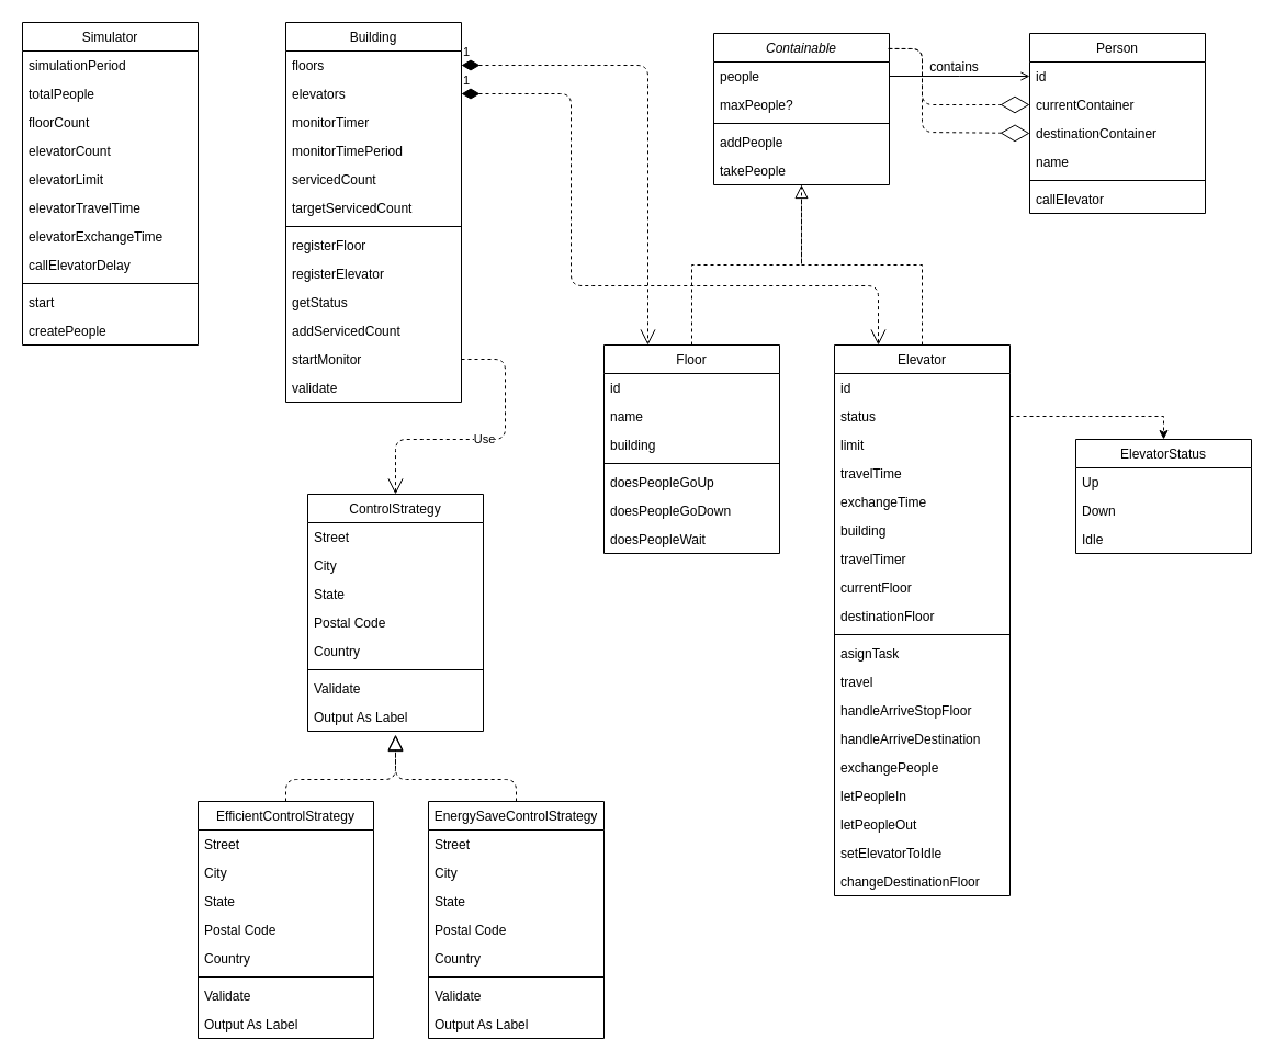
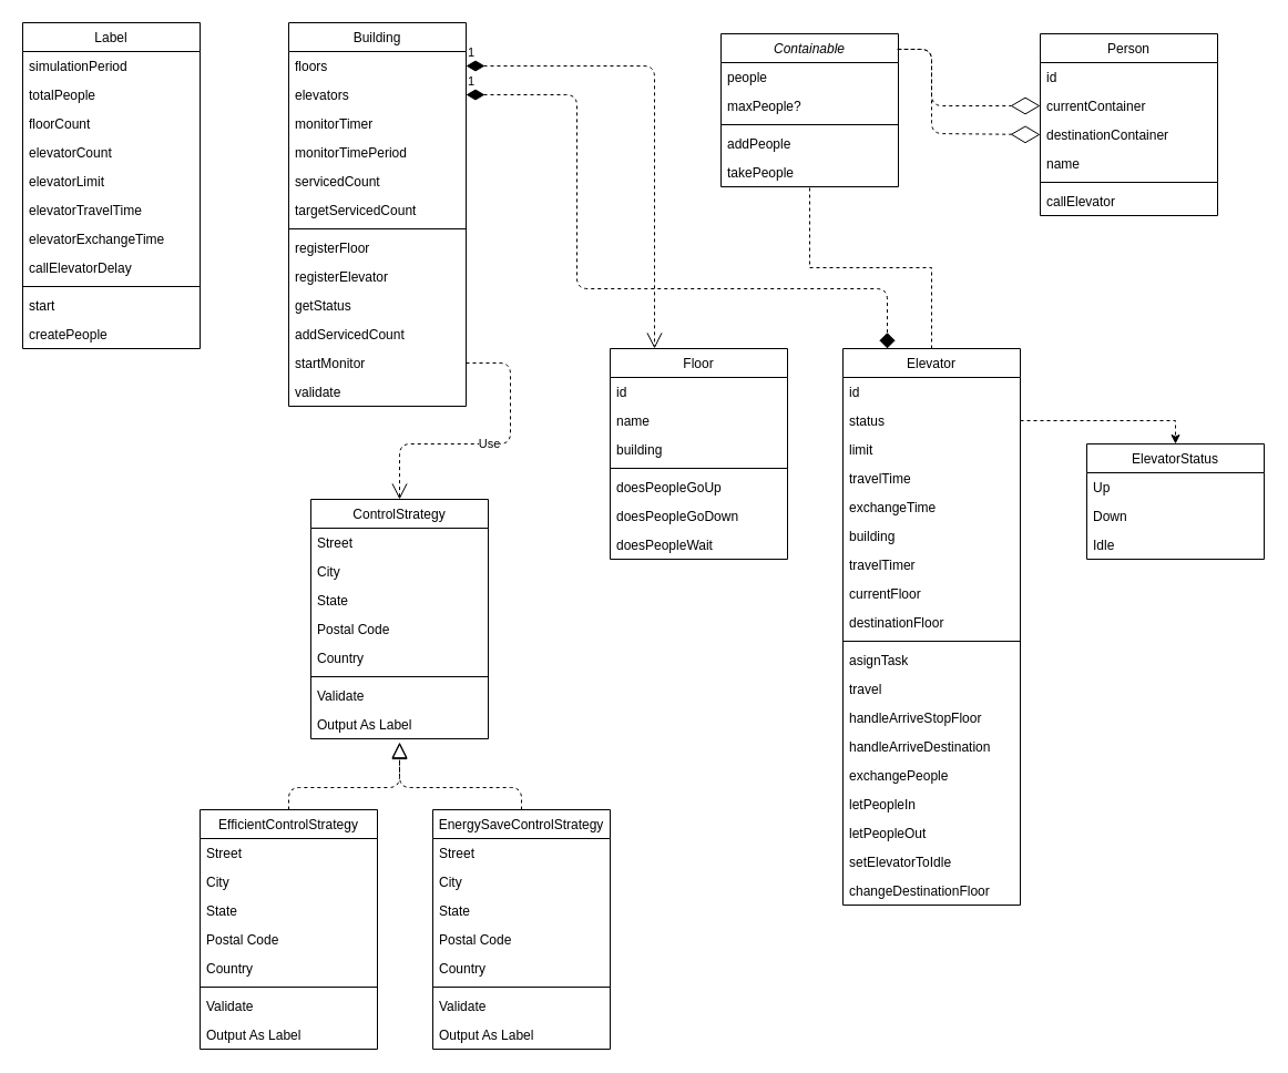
- <mxCell id="61" value="Simulator" style="swimlane;fontStyle=0;align=center;verticalAlign=top;childLayout=stackLayout;horizontal=1;startSize=26;horizontalStack=0;resizeParent=1;resizeLast=0;collapsible=1;marginBottom=0;rounded=0;shadow=0;strokeWidth=1;" vertex="1" parent="1"><mxGeometry x="20" y="20" width="160" height="294" as="geometry"><mxRectangle x="550" y="140" width="160" height="26" as="alternateBounds" /></mxGeometry></mxCell>
+ <mxCell id="61" value="Label" style="swimlane;fontStyle=0;align=center;verticalAlign=top;childLayout=stackLayout;horizontal=1;startSize=26;horizontalStack=0;resizeParent=1;resizeLast=0;collapsible=1;marginBottom=0;rounded=0;shadow=0;strokeWidth=1;" vertex="1" parent="1"><mxGeometry x="20" y="20" width="160" height="294" as="geometry"><mxRectangle x="550" y="140" width="160" height="26" as="alternateBounds" /></mxGeometry></mxCell>
- <mxCell id="45" value="" style="endArrow=open;shadow=0;strokeWidth=1;rounded=0;endFill=1;edgeStyle=elbowEdgeStyle;elbow=vertical;" parent="1" source="3" target="38" edge="1"><mxGeometry x="0.5" y="41" relative="1" as="geometry"><mxPoint x="810" y="102" as="sourcePoint" /><mxPoint x="970" y="102" as="targetPoint" /><mxPoint x="-40" y="32" as="offset" /></mxGeometry></mxCell>
- <mxCell id="46" value="contains" style="text;html=1;resizable=0;points=[];;align=center;verticalAlign=middle;labelBackgroundColor=none;rounded=0;shadow=0;strokeWidth=1;fontSize=12;" parent="45" vertex="1" connectable="0"><mxGeometry x="0.5" y="49" relative="1" as="geometry"><mxPoint x="-38" y="40" as="offset" /></mxGeometry></mxCell>
- <mxCell id="16" value="" style="endArrow=block;endSize=10;endFill=0;shadow=0;strokeWidth=1;rounded=0;edgeStyle=elbowEdgeStyle;elbow=vertical;dashed=1;" parent="1" source="8" target="2" edge="1"><mxGeometry width="160" relative="1" as="geometry"><mxPoint x="630" y="113" as="sourcePoint" /><mxPoint x="630" y="113" as="targetPoint" /></mxGeometry></mxCell>
- <mxCell id="104" value="1" style="endArrow=open;html=1;endSize=12;startArrow=diamondThin;startSize=14;startFill=1;edgeStyle=orthogonalEdgeStyle;align=left;verticalAlign=bottom;dashed=1;exitX=1;exitY=0.5;exitDx=0;exitDy=0;entryX=0.25;entryY=0;entryDx=0;entryDy=0;" edge="1" parent="1" source="49" target="17"><mxGeometry x="-1" y="3" relative="1" as="geometry"><mxPoint x="480" y="120" as="sourcePoint" /><mxPoint x="640" y="120" as="targetPoint" /><Array as="points"><mxPoint x="520" y="85" /><mxPoint x="520" y="260" /><mxPoint x="800" y="260" /></Array></mxGeometry></mxCell>
+ <mxCell id="104" value="1" style="endArrow=diamond;html=1;endSize=12;startArrow=diamondThin;startSize=14;startFill=1;edgeStyle=orthogonalEdgeStyle;align=left;verticalAlign=bottom;dashed=1;exitX=1;exitY=0.5;exitDx=0;exitDy=0;entryX=0.25;entryY=0;entryDx=0;entryDy=0;" edge="1" parent="1" source="49" target="17"><mxGeometry x="-1" y="3" relative="1" as="geometry"><mxPoint x="480" y="120" as="sourcePoint" /><mxPoint x="640" y="120" as="targetPoint" /><Array as="points"><mxPoint x="520" y="85" /><mxPoint x="520" y="260" /><mxPoint x="800" y="260" /></Array></mxGeometry></mxCell>
